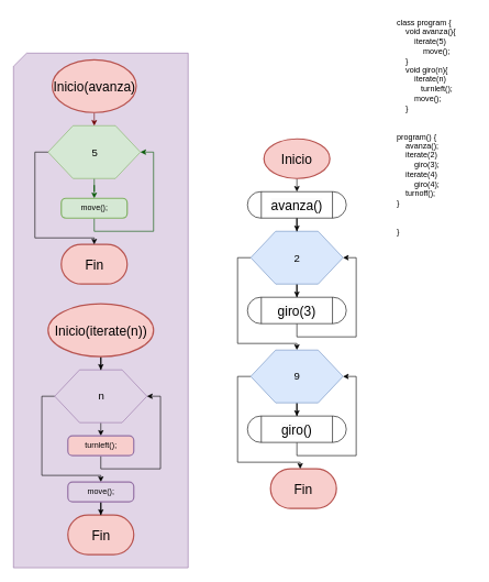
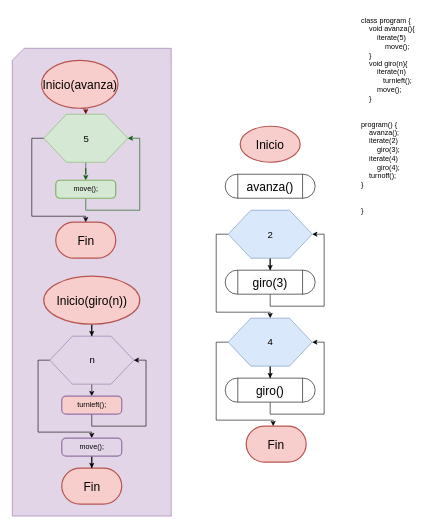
- <mxCell id="14" value="&lt;font style=&quot;font-size: 20px;&quot;&gt;Inicio(avanza)&lt;/font&gt;" style="strokeWidth=2;html=1;shape=mxgraph.flowchart.start_1;whiteSpace=wrap;fillColor=#f8cecc;strokeColor=#b85450;" vertex="1" parent="1"><mxGeometry x="78.75" y="90" width="127.5" height="80" as="geometry" /></mxCell>
+ <mxCell id="14" value="&lt;font style=&quot;font-size: 20px;&quot;&gt;Inicio(avanza)&lt;/font&gt;" style="strokeWidth=2;html=1;shape=mxgraph.flowchart.start_1;whiteSpace=wrap;fillColor=#f8cecc;strokeColor=#b85450;" vertex="1" parent="1"><mxGeometry x="68.75" y="100" width="127.5" height="80" as="geometry" /></mxCell>
- <mxCell id="3" style="edgeStyle=orthogonalEdgeStyle;rounded=0;orthogonalLoop=1;jettySize=auto;html=1;exitX=0.5;exitY=1;exitDx=0;exitDy=0;exitPerimeter=0;entryX=0.5;entryY=0;entryDx=0;entryDy=0;" edge="1" parent="1" source="4" target="32"><mxGeometry relative="1" as="geometry" /></mxCell>
- <mxCell id="31" style="edgeStyle=orthogonalEdgeStyle;rounded=0;orthogonalLoop=1;jettySize=auto;html=1;exitX=0.5;exitY=1;exitDx=0;exitDy=0;" edge="1" parent="1" source="32" target="27"><mxGeometry relative="1" as="geometry" /></mxCell>
- <mxCell id="17" value="&lt;font style=&quot;font-size: 20px;&quot;&gt;Inicio(iterate(n))&lt;/font&gt;" style="strokeWidth=2;html=1;shape=mxgraph.flowchart.start_1;whiteSpace=wrap;fillColor=#f8cecc;strokeColor=#b85450;" vertex="1" parent="1"><mxGeometry x="72.5" y="460" width="160" height="80" as="geometry" /></mxCell>
+ <mxCell id="17" value="&lt;font style=&quot;font-size: 20px;&quot;&gt;Inicio(giro(n))&lt;/font&gt;" style="strokeWidth=2;html=1;shape=mxgraph.flowchart.start_1;whiteSpace=wrap;fillColor=#f8cecc;strokeColor=#b85450;" vertex="1" parent="1"><mxGeometry x="72.5" y="460" width="160" height="80" as="geometry" /></mxCell>
- <mxCell id="30" value="&lt;font style=&quot;font-size: 16px;&quot;&gt;9&lt;/font&gt;" style="verticalLabelPosition=middle;verticalAlign=middle;html=1;shape=hexagon;perimeter=hexagonPerimeter2;arcSize=6;size=0.27;labelPosition=center;align=center;fillColor=#dae8fc;strokeColor=#6c8ebf;" vertex="1" parent="1"><mxGeometry x="380" y="530" width="140" height="80" as="geometry" /></mxCell>
+ <mxCell id="30" value="&lt;font style=&quot;font-size: 16px;&quot;&gt;4&lt;/font&gt;" style="verticalLabelPosition=middle;verticalAlign=middle;html=1;shape=hexagon;perimeter=hexagonPerimeter2;arcSize=6;size=0.27;labelPosition=center;align=center;fillColor=#dae8fc;strokeColor=#6c8ebf;" vertex="1" parent="1"><mxGeometry x="380" y="530" width="140" height="80" as="geometry" /></mxCell>
